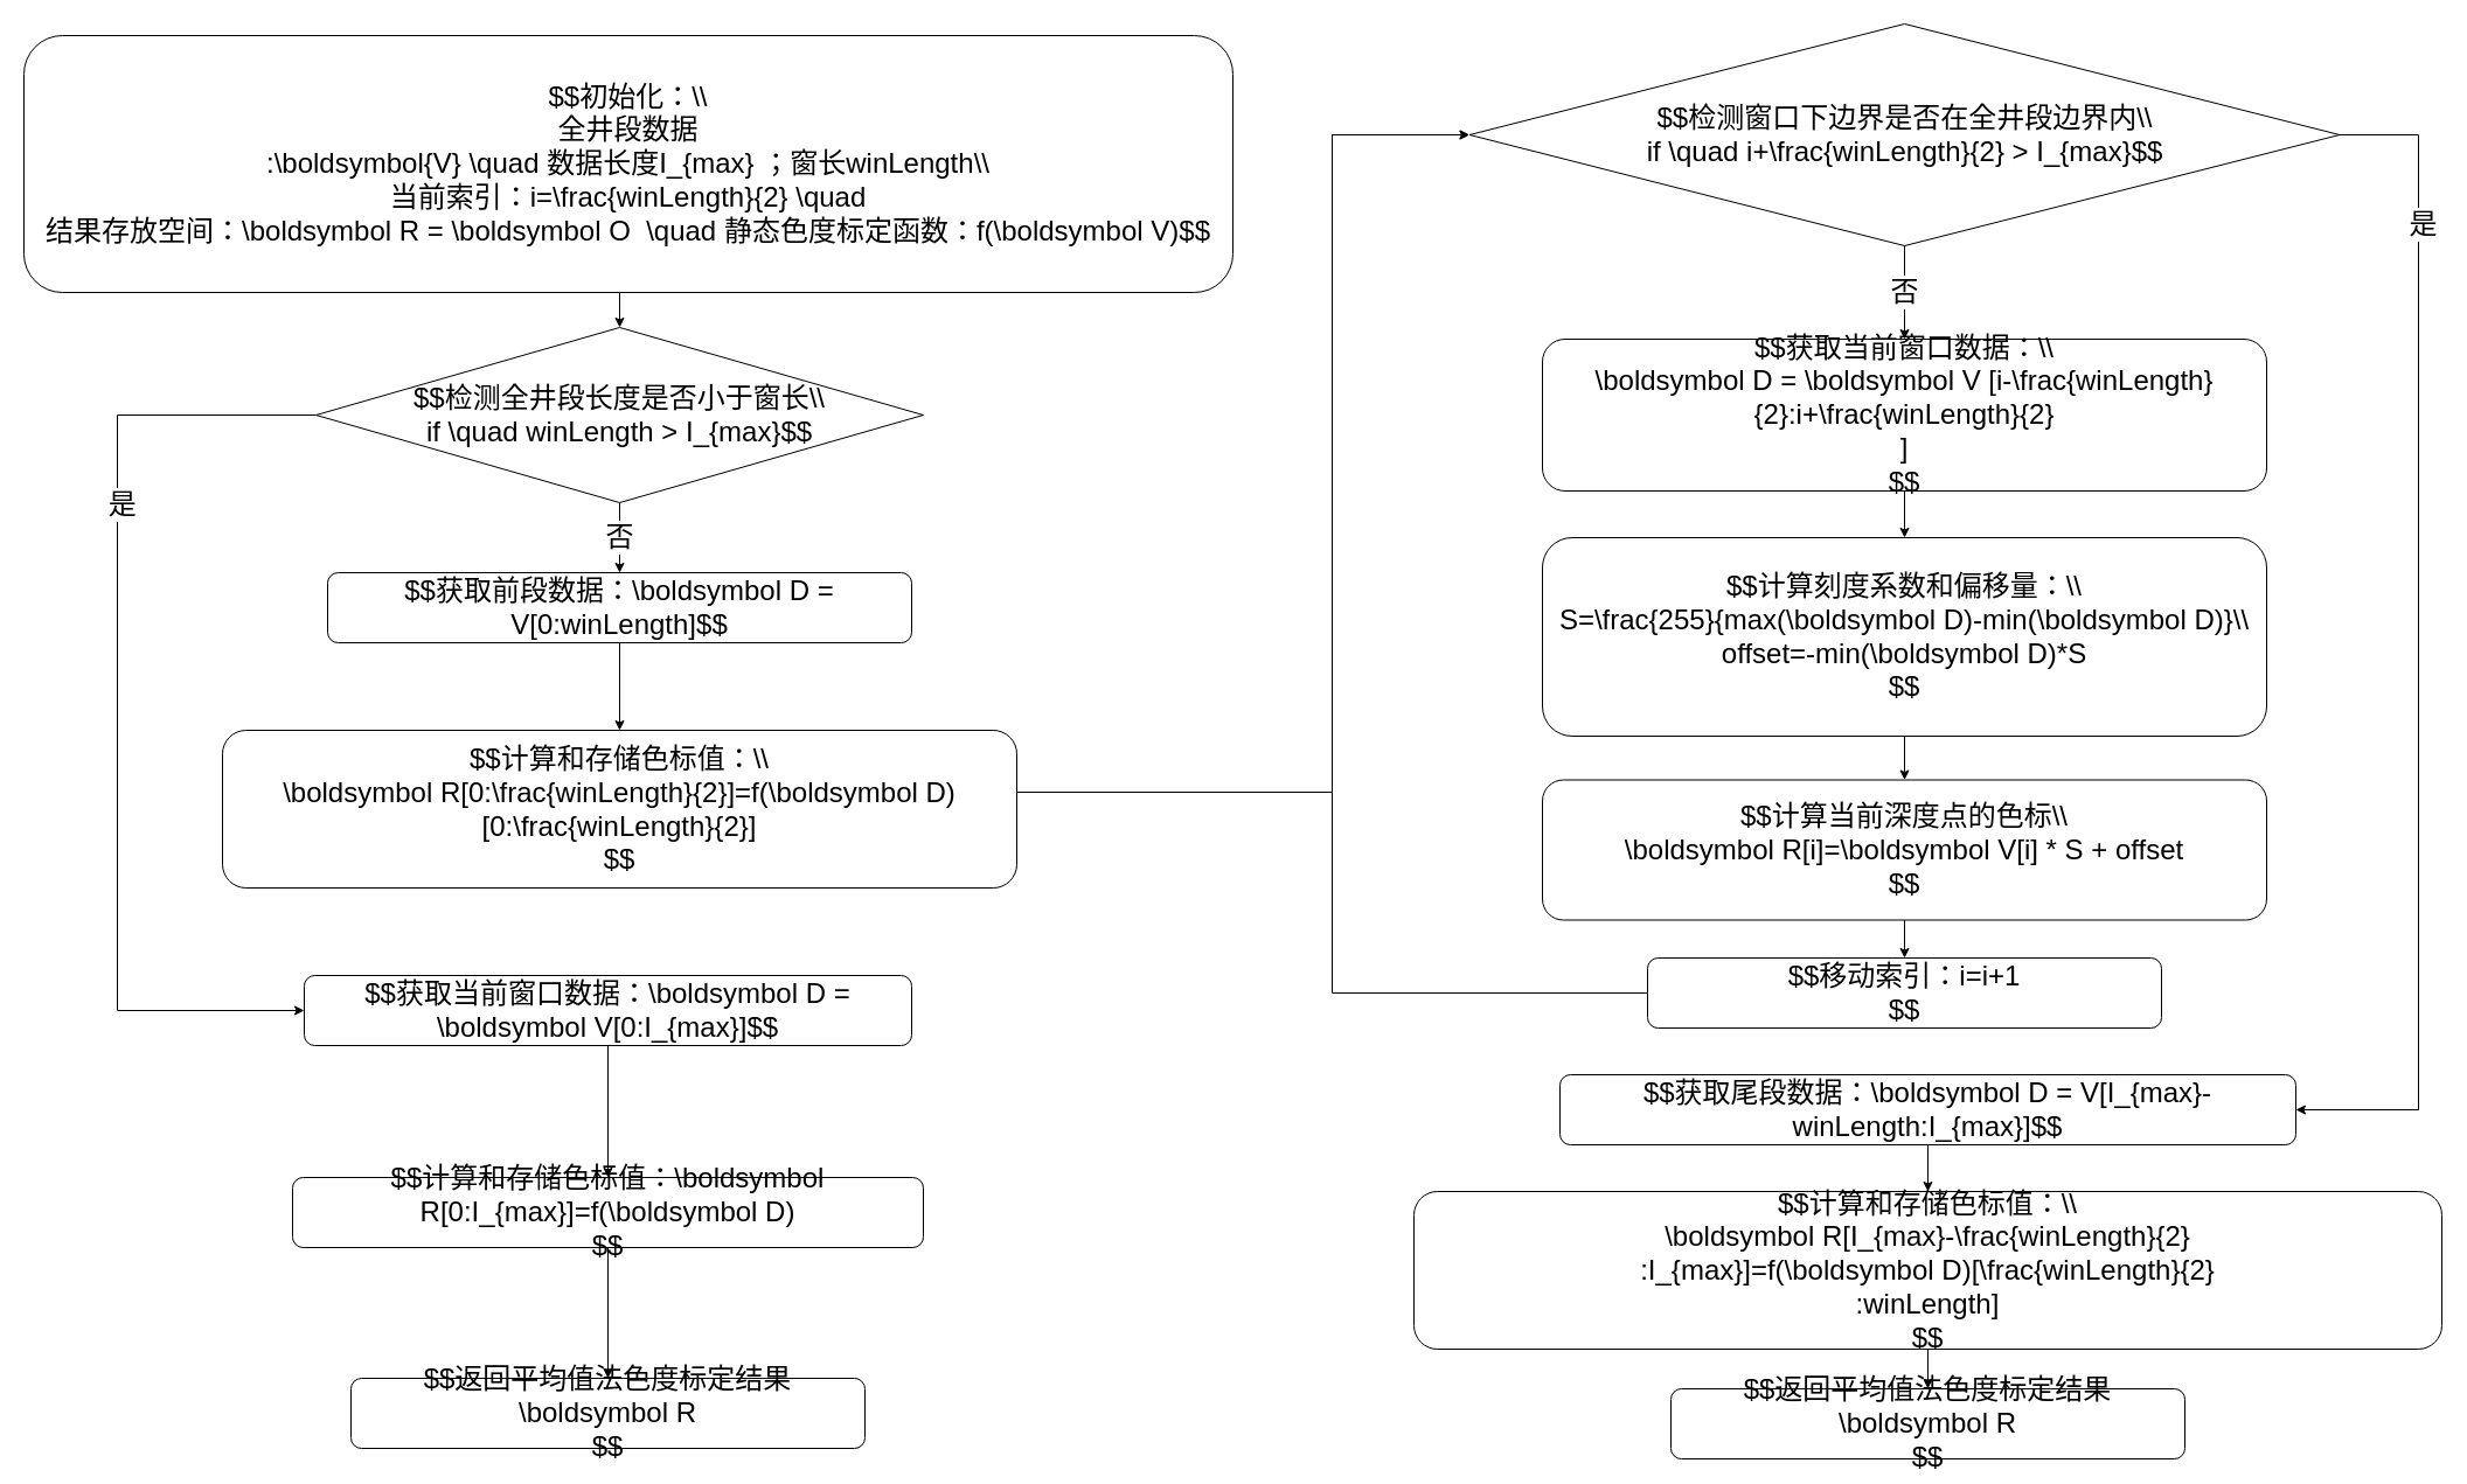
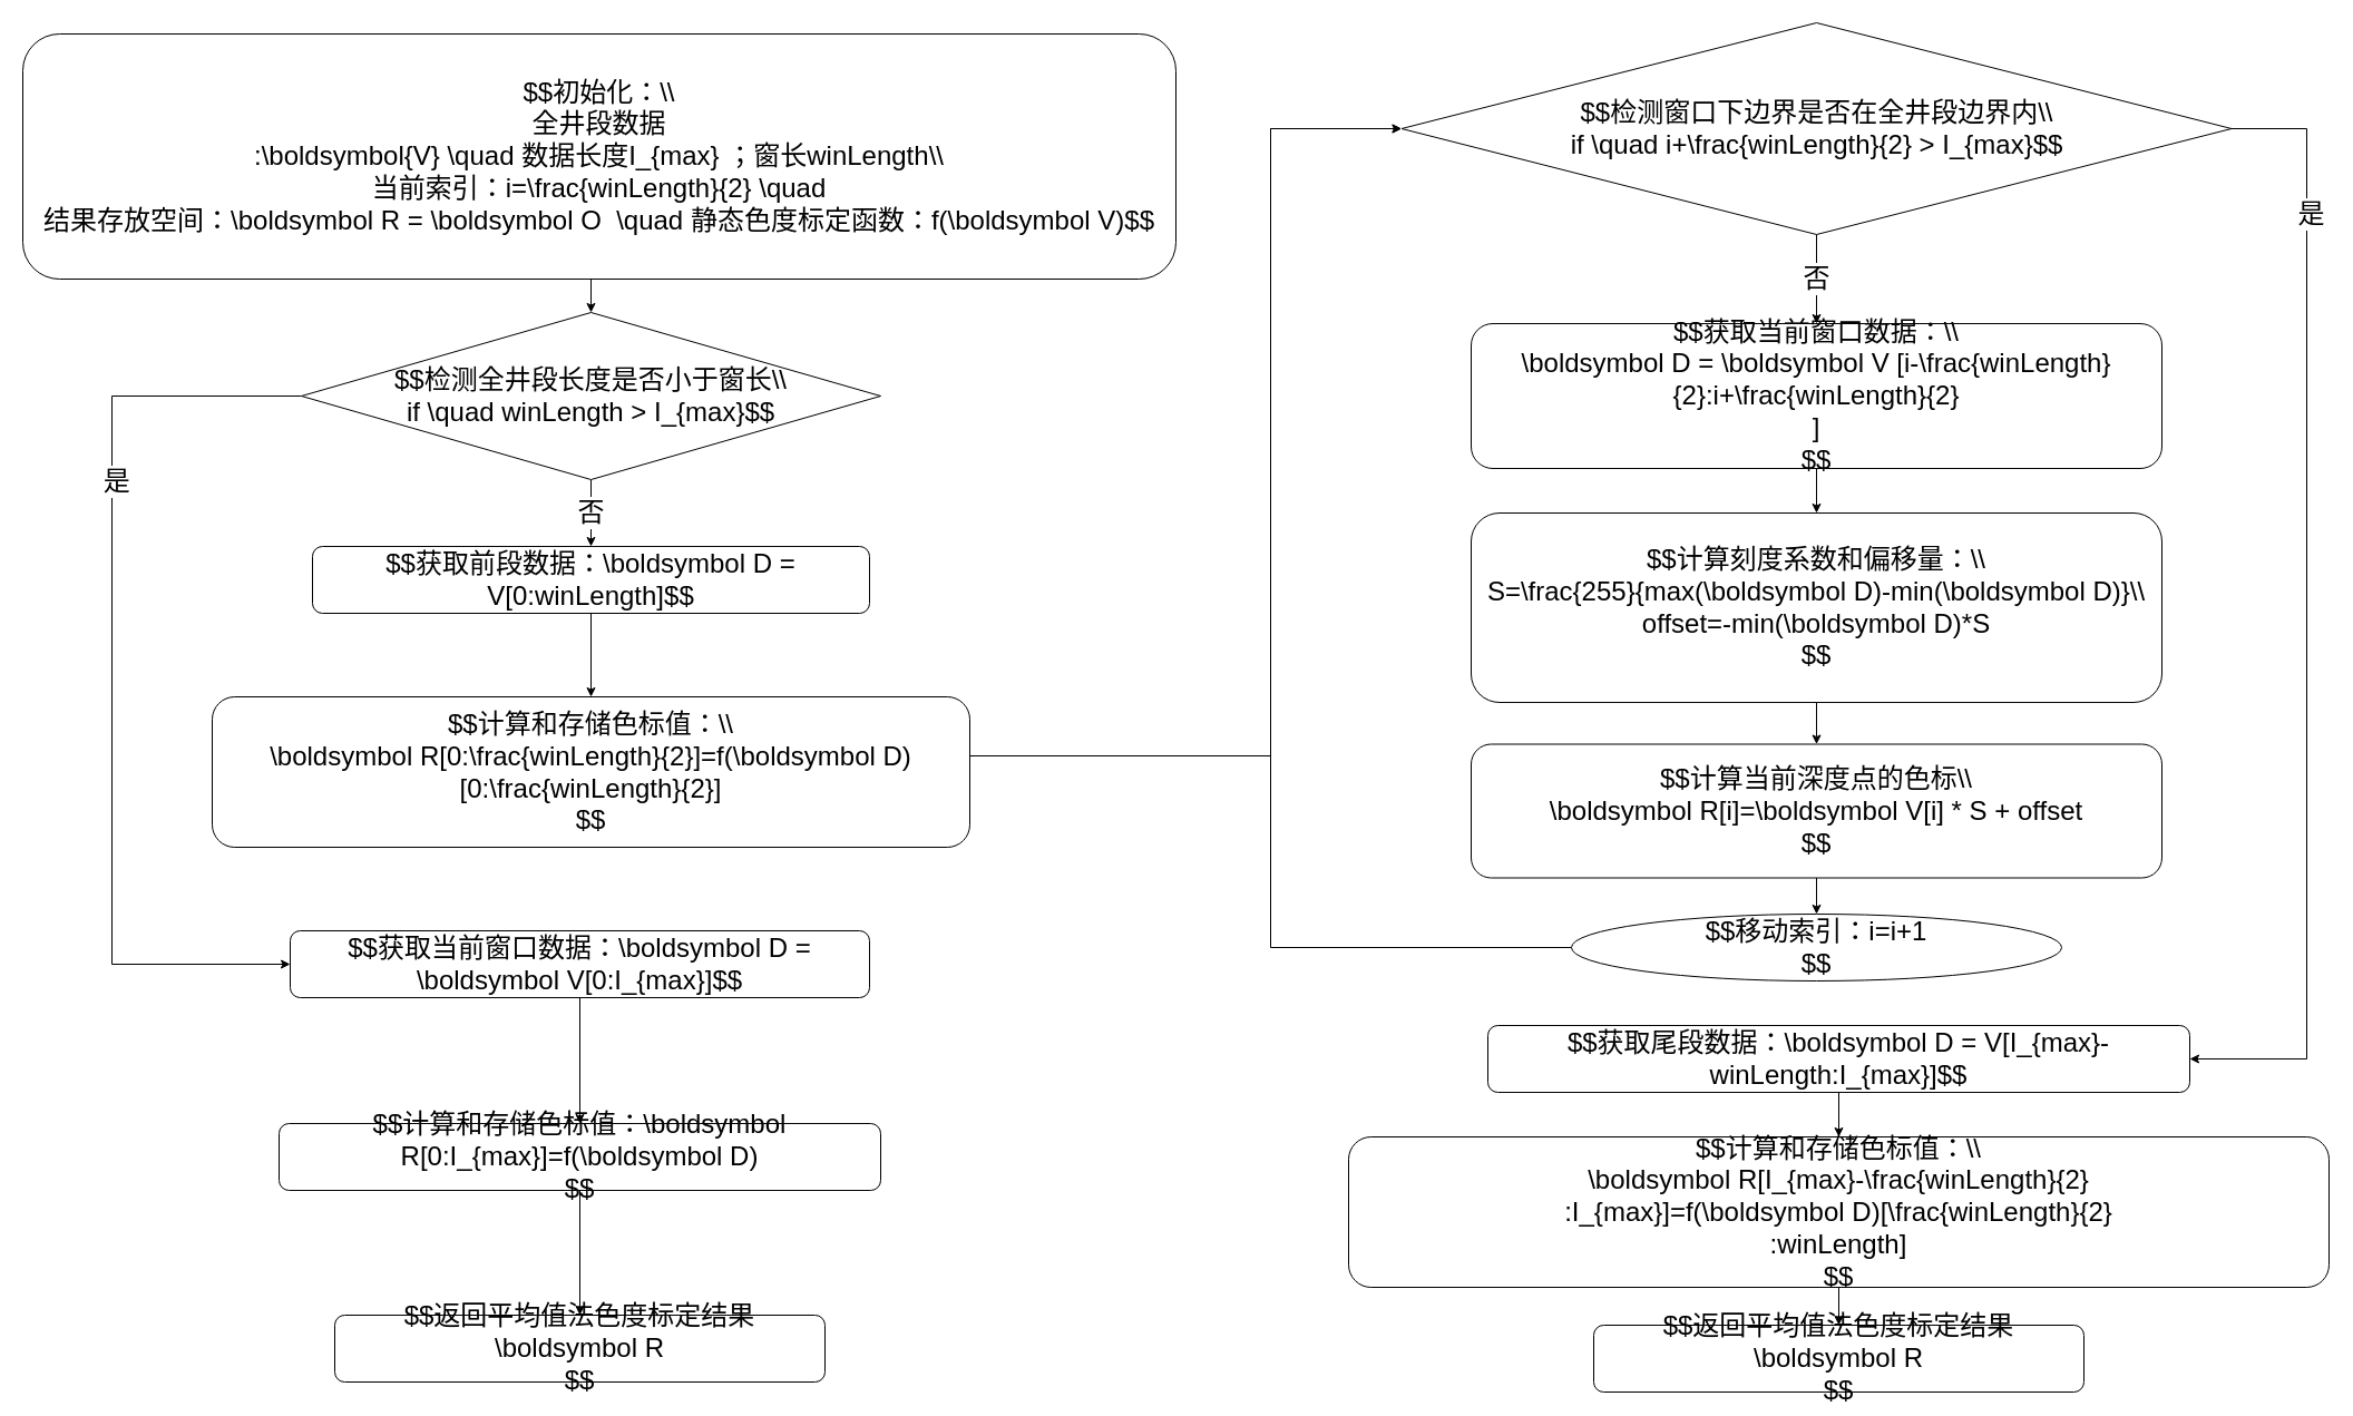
- <mxCell id="11" value="$$移动索引：i=i+1&lt;br style=&quot;font-size: 24px&quot;&gt;$$" style="rounded=1;whiteSpace=wrap;html=1;fontSize=24;flipV=1;" parent="1" vertex="1"><mxGeometry x="1410" y="820" width="440" height="60" as="geometry" /></mxCell>
+ <mxCell id="11" value="$$移动索引：i=i+1&lt;br style=&quot;font-size: 24px&quot;&gt;$$" style="ellipse;whiteSpace=wrap;html=1;fontSize=24;flipV=1;" parent="1" vertex="1"><mxGeometry x="1410" y="820" width="440" height="60" as="geometry" /></mxCell>
